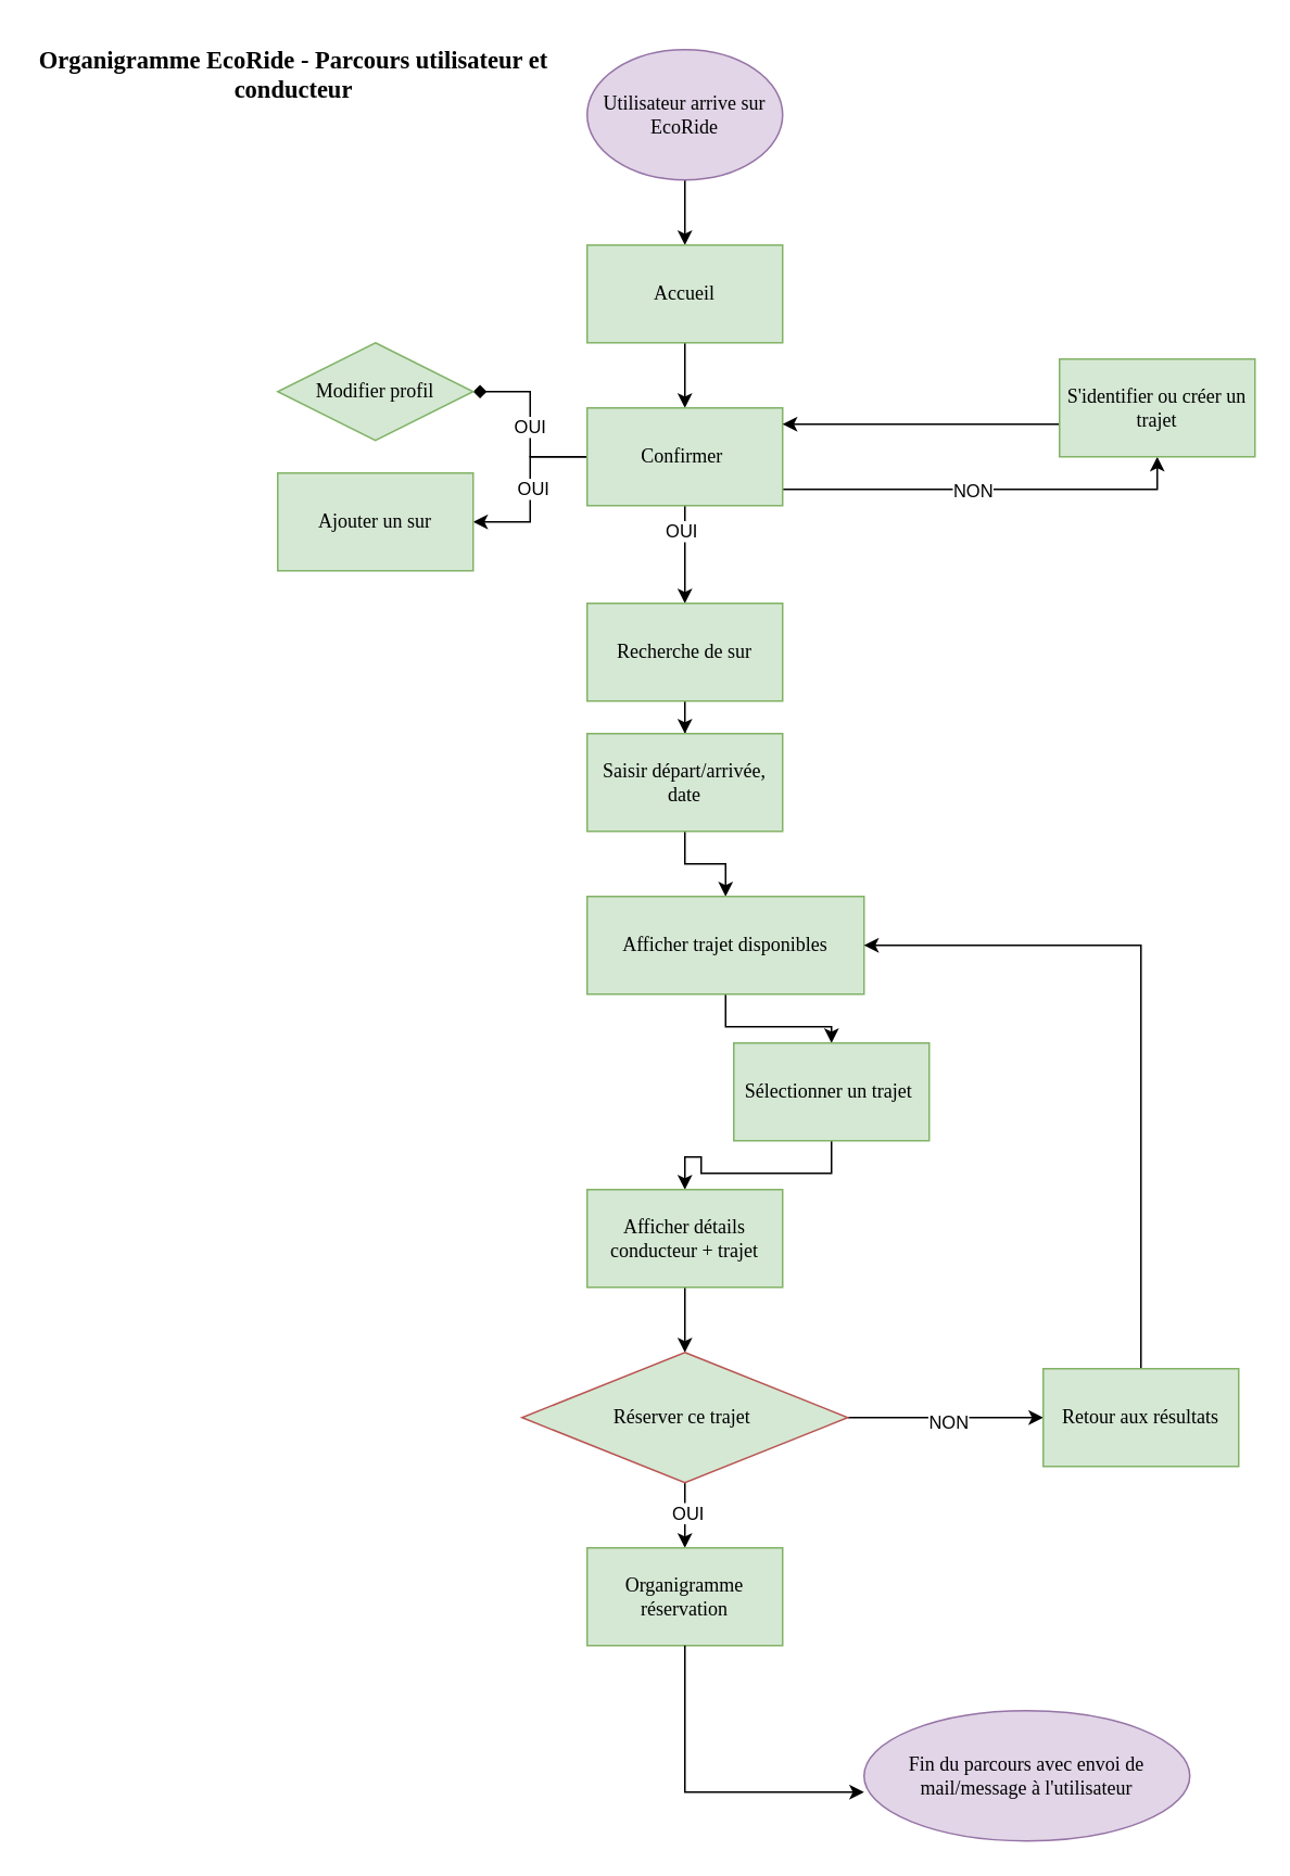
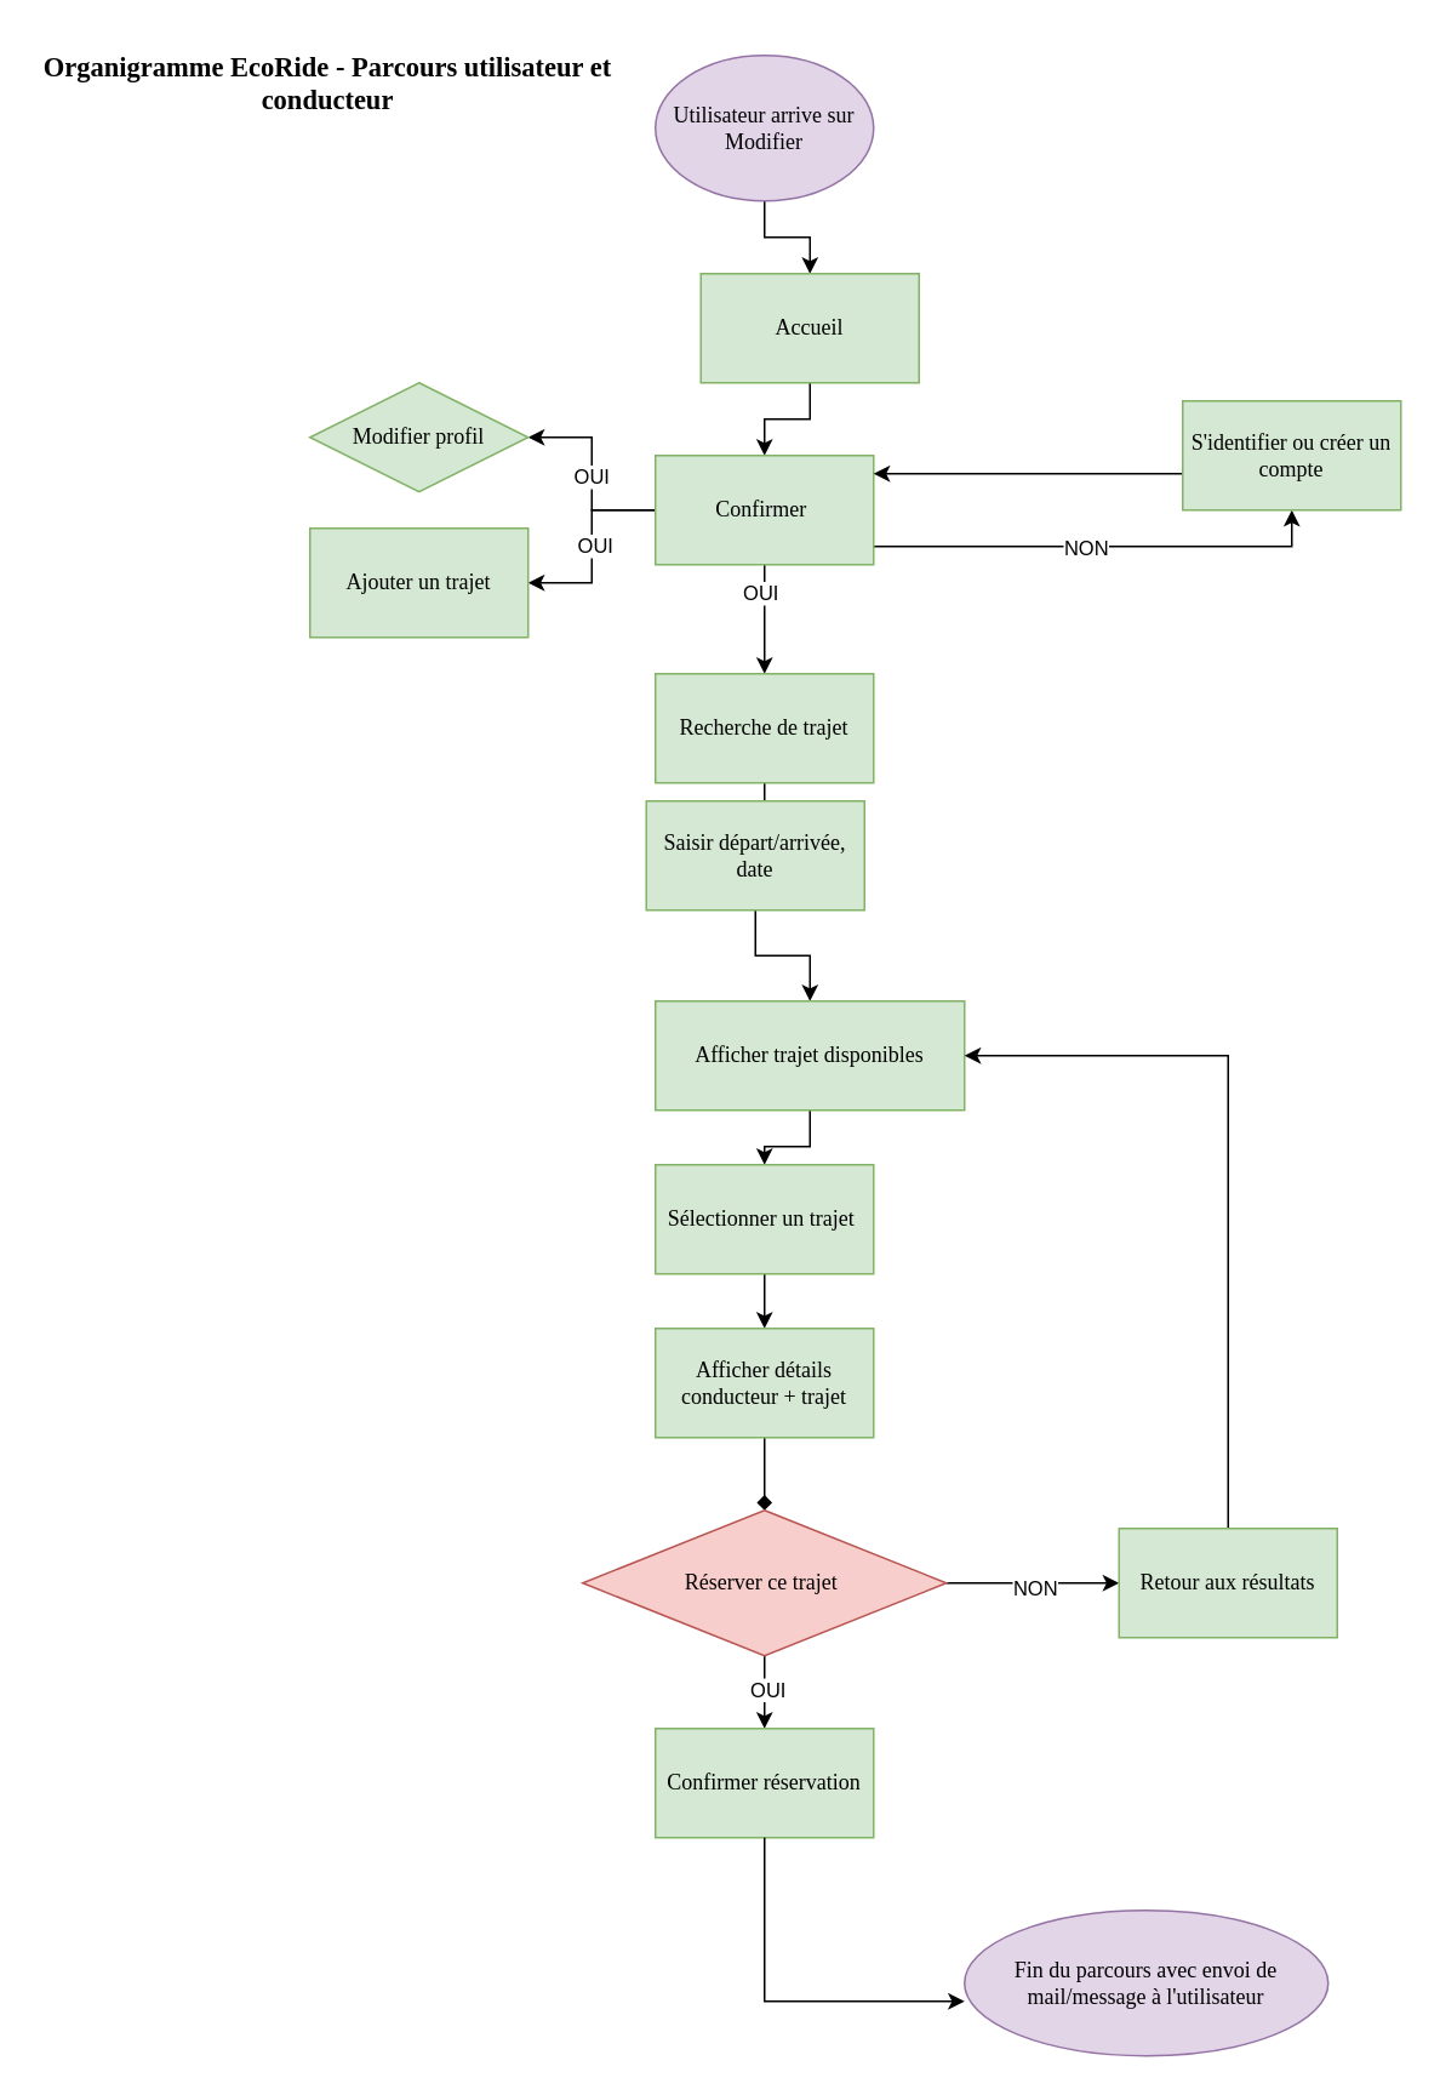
- <mxCell id="3" value="&lt;font dir=&quot;auto&quot; style=&quot;vertical-align: inherit;&quot;&gt;&lt;font dir=&quot;auto&quot; style=&quot;vertical-align: inherit;&quot;&gt;Utilisateur arrive sur EcoRide&lt;/font&gt;&lt;/font&gt;" style="ellipse;whiteSpace=wrap;html=1;fillColor=#e1d5e7;strokeColor=#9673a6;fontFamily=Verdana;" parent="1" vertex="1"><mxGeometry x="360" y="30" width="120" height="80" as="geometry" /></mxCell>
+ <mxCell id="3" value="&lt;font dir=&quot;auto&quot; style=&quot;vertical-align: inherit;&quot;&gt;&lt;font dir=&quot;auto&quot; style=&quot;vertical-align: inherit;&quot;&gt;Utilisateur arrive sur Modifier&lt;/font&gt;&lt;/font&gt;" style="ellipse;whiteSpace=wrap;html=1;fillColor=#e1d5e7;strokeColor=#9673a6;fontFamily=Verdana;" parent="1" vertex="1"><mxGeometry x="360" y="30" width="120" height="80" as="geometry" /></mxCell>
- <mxCell id="5" value="&lt;font dir=&quot;auto&quot; style=&quot;vertical-align: inherit;&quot;&gt;&lt;font dir=&quot;auto&quot; style=&quot;vertical-align: inherit;&quot;&gt;Accueil&lt;/font&gt;&lt;/font&gt;" style="rounded=0;whiteSpace=wrap;html=1;fillColor=#d5e8d4;strokeColor=#82b366;fontFamily=Comic Sans MS;" parent="1" vertex="1"><mxGeometry x="360" y="150" width="120" height="60" as="geometry" /></mxCell>
+ <mxCell id="5" value="&lt;font dir=&quot;auto&quot; style=&quot;vertical-align: inherit;&quot;&gt;&lt;font dir=&quot;auto&quot; style=&quot;vertical-align: inherit;&quot;&gt;Accueil&lt;/font&gt;&lt;/font&gt;" style="rounded=0;whiteSpace=wrap;html=1;fillColor=#d5e8d4;strokeColor=#82b366;fontFamily=Comic Sans MS;" parent="1" vertex="1"><mxGeometry x="385" y="150" width="120" height="60" as="geometry" /></mxCell>
- <mxCell id="10" value="" style="edgeStyle=orthogonalEdgeStyle;rounded=0;orthogonalLoop=1;jettySize=auto;html=1;endArrow=diamond;" parent="1" source="14" target="37" edge="1"><mxGeometry relative="1" as="geometry"><Array as="points"><mxPoint x="325" y="280" /><mxPoint x="325" y="240" /></Array></mxGeometry></mxCell>
+ <mxCell id="10" value="" style="edgeStyle=orthogonalEdgeStyle;rounded=0;orthogonalLoop=1;jettySize=auto;html=1;" parent="1" source="14" target="37" edge="1"><mxGeometry relative="1" as="geometry"><Array as="points"><mxPoint x="325" y="280" /><mxPoint x="325" y="240" /></Array></mxGeometry></mxCell>
- <mxCell id="16" value="&lt;font dir=&quot;auto&quot; style=&quot;vertical-align: inherit;&quot;&gt;&lt;font dir=&quot;auto&quot; style=&quot;vertical-align: inherit;&quot;&gt;&lt;font dir=&quot;auto&quot; style=&quot;vertical-align: inherit;&quot;&gt;&lt;font dir=&quot;auto&quot; style=&quot;vertical-align: inherit;&quot;&gt;S'identifier ou créer un trajet&lt;/font&gt;&lt;/font&gt;&lt;/font&gt;&lt;/font&gt;" style="rounded=0;whiteSpace=wrap;html=1;fillColor=#d5e8d4;strokeColor=#82b366;fontFamily=Comic Sans MS;" parent="1" vertex="1"><mxGeometry x="650" y="220" width="120" height="60" as="geometry" /></mxCell>
+ <mxCell id="16" value="&lt;font dir=&quot;auto&quot; style=&quot;vertical-align: inherit;&quot;&gt;&lt;font dir=&quot;auto&quot; style=&quot;vertical-align: inherit;&quot;&gt;&lt;font dir=&quot;auto&quot; style=&quot;vertical-align: inherit;&quot;&gt;&lt;font dir=&quot;auto&quot; style=&quot;vertical-align: inherit;&quot;&gt;S'identifier ou créer un compte&lt;/font&gt;&lt;/font&gt;&lt;/font&gt;&lt;/font&gt;" style="rounded=0;whiteSpace=wrap;html=1;fillColor=#d5e8d4;strokeColor=#82b366;fontFamily=Comic Sans MS;" parent="1" vertex="1"><mxGeometry x="650" y="220" width="120" height="60" as="geometry" /></mxCell>
- <mxCell id="38" value="&lt;font dir=&quot;auto&quot; style=&quot;vertical-align: inherit;&quot;&gt;&lt;font dir=&quot;auto&quot; style=&quot;vertical-align: inherit;&quot;&gt;&lt;font dir=&quot;auto&quot; style=&quot;vertical-align: inherit;&quot;&gt;&lt;font dir=&quot;auto&quot; style=&quot;vertical-align: inherit;&quot;&gt;Ajouter un sur&lt;/font&gt;&lt;/font&gt;&lt;/font&gt;&lt;/font&gt;" style="rounded=0;whiteSpace=wrap;html=1;fillColor=#d5e8d4;strokeColor=#82b366;fontFamily=Comic Sans MS;" parent="1" vertex="1"><mxGeometry x="170" y="290" width="120" height="60" as="geometry" /></mxCell>
+ <mxCell id="38" value="&lt;font dir=&quot;auto&quot; style=&quot;vertical-align: inherit;&quot;&gt;&lt;font dir=&quot;auto&quot; style=&quot;vertical-align: inherit;&quot;&gt;&lt;font dir=&quot;auto&quot; style=&quot;vertical-align: inherit;&quot;&gt;&lt;font dir=&quot;auto&quot; style=&quot;vertical-align: inherit;&quot;&gt;Ajouter un trajet&lt;/font&gt;&lt;/font&gt;&lt;/font&gt;&lt;/font&gt;" style="rounded=0;whiteSpace=wrap;html=1;fillColor=#d5e8d4;strokeColor=#82b366;fontFamily=Comic Sans MS;" parent="1" vertex="1"><mxGeometry x="170" y="290" width="120" height="60" as="geometry" /></mxCell>
- <mxCell id="18" value="&lt;font dir=&quot;auto&quot; style=&quot;vertical-align: inherit;&quot;&gt;&lt;font dir=&quot;auto&quot; style=&quot;vertical-align: inherit;&quot;&gt;Recherche de sur&lt;/font&gt;&lt;/font&gt;" style="rounded=0;whiteSpace=wrap;html=1;fillColor=#d5e8d4;strokeColor=#82b366;fontFamily=Comic Sans MS;" parent="1" vertex="1"><mxGeometry x="360" y="370" width="120" height="60" as="geometry" /></mxCell>
+ <mxCell id="18" value="&lt;font dir=&quot;auto&quot; style=&quot;vertical-align: inherit;&quot;&gt;&lt;font dir=&quot;auto&quot; style=&quot;vertical-align: inherit;&quot;&gt;Recherche de trajet&lt;/font&gt;&lt;/font&gt;" style="rounded=0;whiteSpace=wrap;html=1;fillColor=#d5e8d4;strokeColor=#82b366;fontFamily=Comic Sans MS;" parent="1" vertex="1"><mxGeometry x="360" y="370" width="120" height="60" as="geometry" /></mxCell>
- <mxCell id="20" value="&lt;font dir=&quot;auto&quot; style=&quot;vertical-align: inherit;&quot;&gt;&lt;font dir=&quot;auto&quot; style=&quot;vertical-align: inherit;&quot;&gt;&lt;font dir=&quot;auto&quot; style=&quot;vertical-align: inherit;&quot;&gt;&lt;font dir=&quot;auto&quot; style=&quot;vertical-align: inherit;&quot;&gt;Saisir départ/arrivée, date&lt;/font&gt;&lt;/font&gt;&lt;/font&gt;&lt;/font&gt;" style="rounded=0;whiteSpace=wrap;html=1;fillColor=#d5e8d4;strokeColor=#82b366;fontFamily=Comic Sans MS;" parent="1" vertex="1"><mxGeometry x="360" y="450" width="120" height="60" as="geometry" /></mxCell>
+ <mxCell id="20" value="&lt;font dir=&quot;auto&quot; style=&quot;vertical-align: inherit;&quot;&gt;&lt;font dir=&quot;auto&quot; style=&quot;vertical-align: inherit;&quot;&gt;&lt;font dir=&quot;auto&quot; style=&quot;vertical-align: inherit;&quot;&gt;&lt;font dir=&quot;auto&quot; style=&quot;vertical-align: inherit;&quot;&gt;Saisir départ/arrivée, date&lt;/font&gt;&lt;/font&gt;&lt;/font&gt;&lt;/font&gt;" style="rounded=0;whiteSpace=wrap;html=1;fillColor=#d5e8d4;strokeColor=#82b366;fontFamily=Comic Sans MS;" parent="1" vertex="1"><mxGeometry x="355" y="440" width="120" height="60" as="geometry" /></mxCell>
- <mxCell id="24" value="Sélectionner un trajet&amp;nbsp;" style="rounded=0;whiteSpace=wrap;html=1;fillColor=#d5e8d4;strokeColor=#82b366;fontFamily=Comic Sans MS;" parent="1" vertex="1"><mxGeometry x="450" y="640" width="120" height="60" as="geometry" /></mxCell>
+ <mxCell id="24" value="Sélectionner un trajet&amp;nbsp;" style="rounded=0;whiteSpace=wrap;html=1;fillColor=#d5e8d4;strokeColor=#82b366;fontFamily=Comic Sans MS;" parent="1" vertex="1"><mxGeometry x="360" y="640" width="120" height="60" as="geometry" /></mxCell>
- <mxCell id="25" value="" style="edgeStyle=orthogonalEdgeStyle;rounded=0;orthogonalLoop=1;jettySize=auto;html=1;" parent="1" source="26" target="31" edge="1"><mxGeometry relative="1" as="geometry" /></mxCell>
+ <mxCell id="25" value="" style="edgeStyle=orthogonalEdgeStyle;rounded=0;orthogonalLoop=1;jettySize=auto;html=1;endArrow=diamond;" parent="1" source="26" target="31" edge="1"><mxGeometry relative="1" as="geometry" /></mxCell>
- <mxCell id="31" value="Réserver ce trajet&amp;nbsp;" style="rhombus;whiteSpace=wrap;html=1;fillColor=#d5e8d4;strokeColor=#b85450;fontFamily=Tahoma;" parent="1" vertex="1"><mxGeometry x="320" y="830" width="200" height="80" as="geometry" /></mxCell>
+ <mxCell id="31" value="Réserver ce trajet&amp;nbsp;" style="rhombus;whiteSpace=wrap;html=1;fillColor=#f8cecc;strokeColor=#b85450;fontFamily=Tahoma;" parent="1" vertex="1"><mxGeometry x="320" y="830" width="200" height="80" as="geometry" /></mxCell>
- <mxCell id="33" value="Retour aux résultats" style="whiteSpace=wrap;html=1;fillColor=#d5e8d4;strokeColor=#82b366;fontFamily=Comic Sans MS;" parent="1" vertex="1"><mxGeometry x="640" y="840" width="120" height="60" as="geometry" /></mxCell>
+ <mxCell id="33" value="Retour aux résultats" style="whiteSpace=wrap;html=1;fillColor=#d5e8d4;strokeColor=#82b366;fontFamily=Comic Sans MS;" parent="1" vertex="1"><mxGeometry x="615" y="840" width="120" height="60" as="geometry" /></mxCell>
- <mxCell id="34" value="Organigramme réservation" style="rounded=0;whiteSpace=wrap;html=1;fillColor=#d5e8d4;strokeColor=#82b366;fontFamily=Comic Sans MS;" parent="1" vertex="1"><mxGeometry x="360" y="950" width="120" height="60" as="geometry" /></mxCell>
+ <mxCell id="34" value="Confirmer réservation" style="rounded=0;whiteSpace=wrap;html=1;fillColor=#d5e8d4;strokeColor=#82b366;fontFamily=Comic Sans MS;" parent="1" vertex="1"><mxGeometry x="360" y="950" width="120" height="60" as="geometry" /></mxCell>
